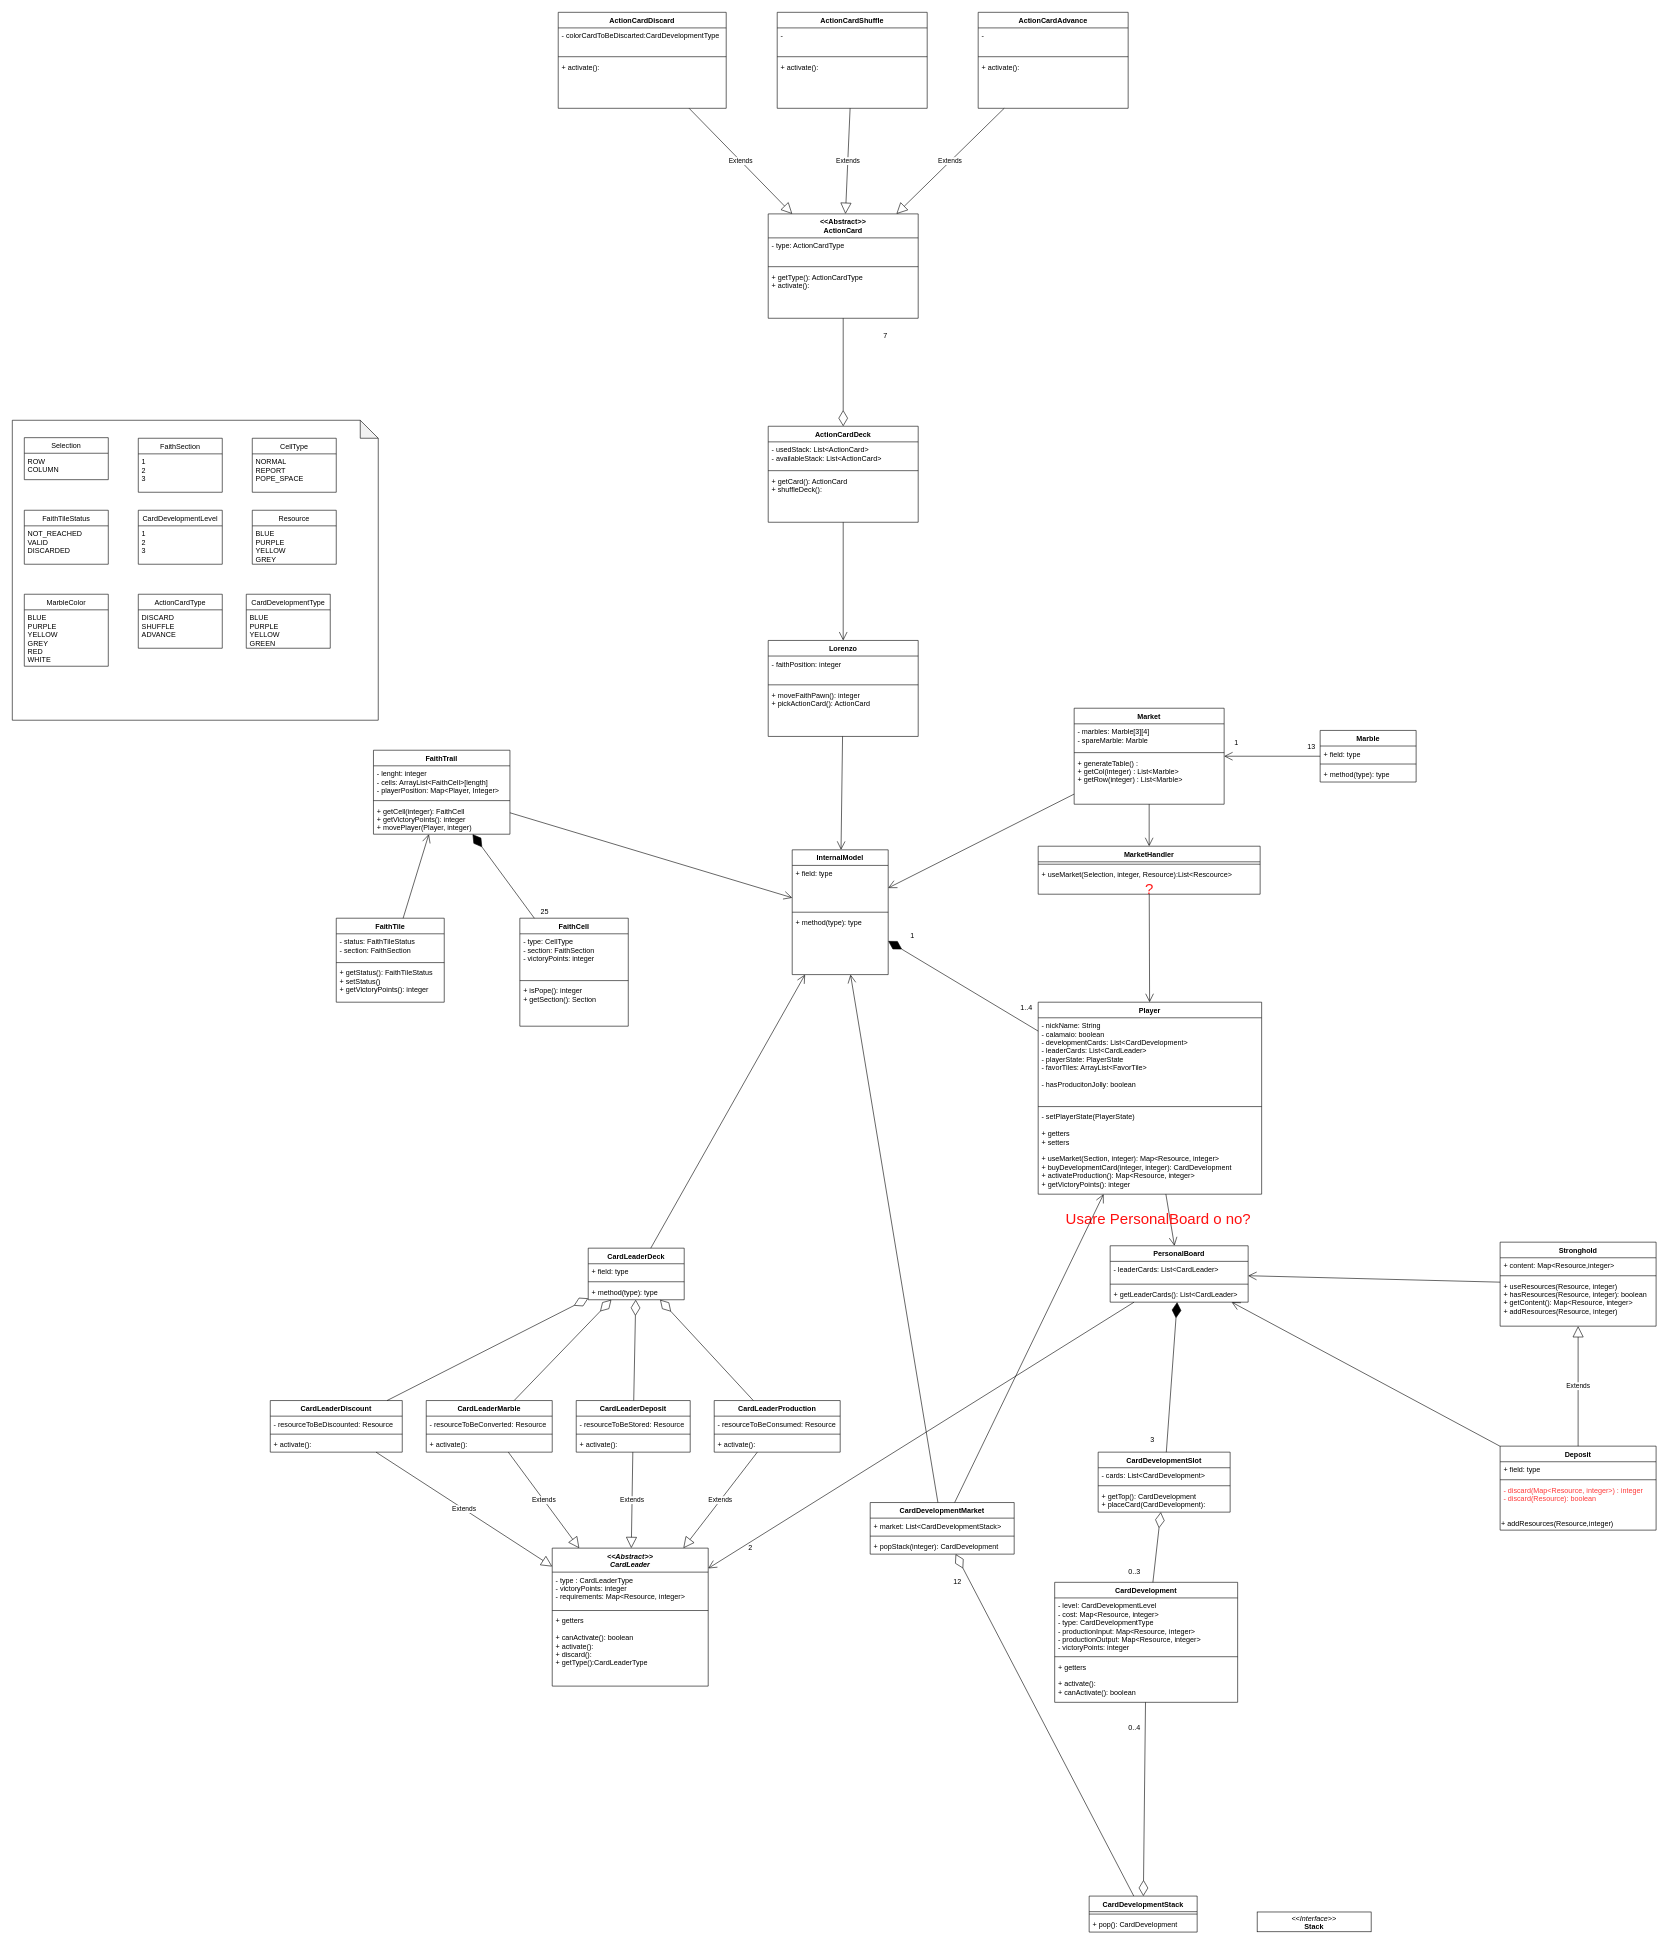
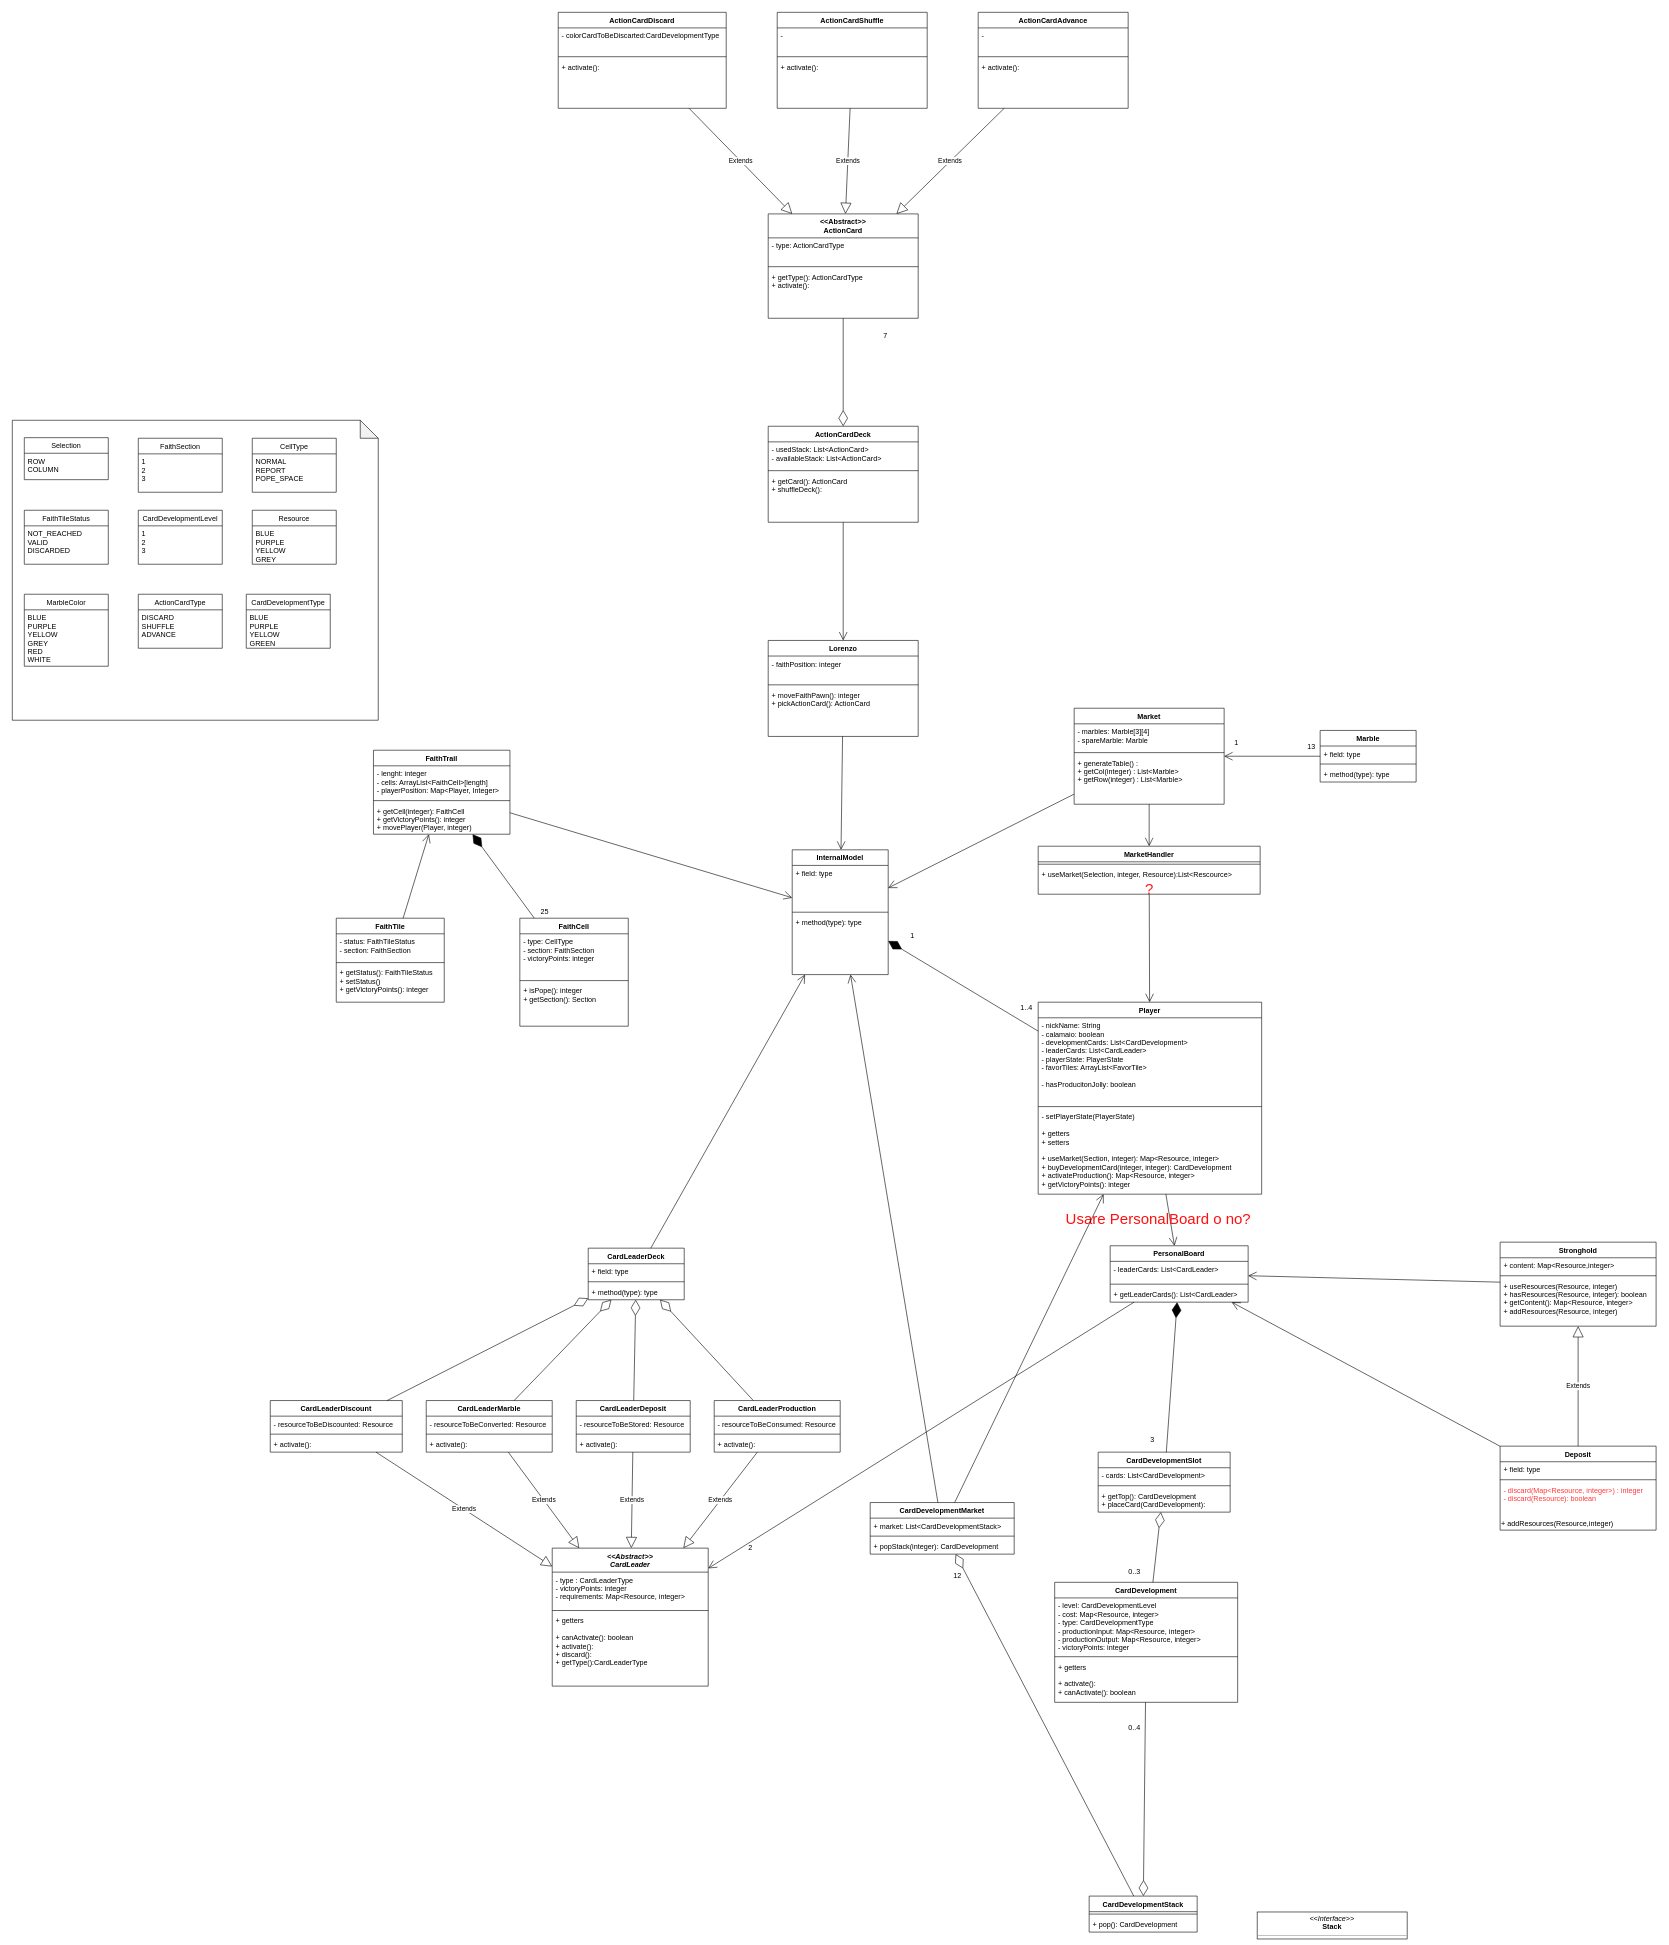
- <mxCell id="130" value="12" style="text;html=1;align=center;verticalAlign=middle;resizable=0;points=[];autosize=1;fontColor=#000000;" vertex="1" parent="1"><mxGeometry x="1580" y="2627" width="30" height="20" as="geometry" /></mxCell>
+ <mxCell id="130" value="12" style="text;html=1;align=center;verticalAlign=middle;resizable=0;points=[];autosize=1;fontColor=#000000;" vertex="1" parent="1"><mxGeometry x="1580" y="2617" width="30" height="20" as="geometry" /></mxCell>
- <mxCell id="128" value="&lt;p style=&quot;margin: 0px ; margin-top: 4px ; text-align: center&quot;&gt;&lt;i&gt;&amp;lt;&amp;lt;Interface&amp;gt;&amp;gt;&lt;/i&gt;&lt;br&gt;&lt;b&gt;Stack&lt;/b&gt;&lt;/p&gt;&lt;hr size=&quot;1&quot;&gt;" style="verticalAlign=top;align=left;overflow=fill;fontSize=12;fontFamily=Helvetica;html=1;" vertex="1" parent="1"><mxGeometry x="2095" y="3186.5" width="190" height="33" as="geometry" /></mxCell>
+ <mxCell id="128" value="&lt;p style=&quot;margin: 0px ; margin-top: 4px ; text-align: center&quot;&gt;&lt;i&gt;&amp;lt;&amp;lt;Interface&amp;gt;&amp;gt;&lt;/i&gt;&lt;br&gt;&lt;b&gt;Stack&lt;/b&gt;&lt;/p&gt;&lt;hr size=&quot;1&quot;&gt;" style="verticalAlign=top;align=left;overflow=fill;fontSize=12;fontFamily=Helvetica;html=1;" vertex="1" parent="1"><mxGeometry x="2095" y="3186.5" width="250" height="45" as="geometry" /></mxCell>
